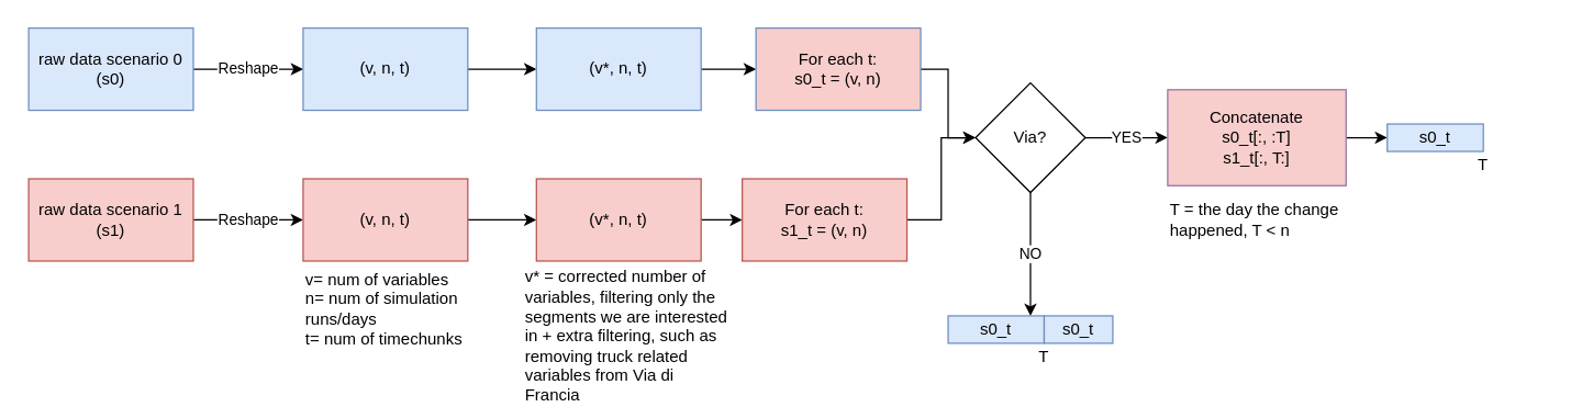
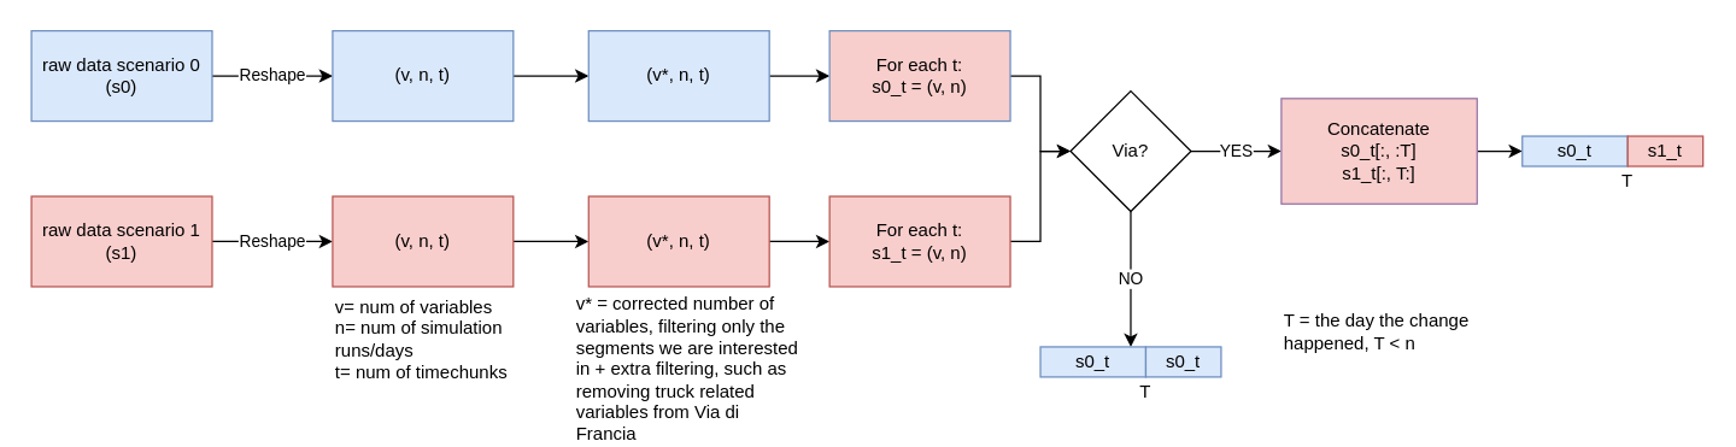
+ <mxCell id="28" value="s1_t" style="rounded=0;whiteSpace=wrap;html=1;fillColor=#f8cecc;strokeColor=#b85450;" vertex="1" parent="26"><mxGeometry x="70" width="50" height="20" as="geometry" /></mxCell>
- <mxCell id="17" value="For each t:&lt;div&gt;s1_t = (v, n)&lt;/div&gt;" style="rounded=0;whiteSpace=wrap;html=1;fillColor=#f8cecc;strokeColor=#b85450;" vertex="1" parent="1"><mxGeometry x="540" y="130" width="120" height="60" as="geometry" /></mxCell>
+ <mxCell id="17" value="For each t:&lt;div&gt;s1_t = (v, n)&lt;/div&gt;" style="rounded=0;whiteSpace=wrap;html=1;fillColor=#f8cecc;strokeColor=#b85450;" vertex="1" parent="1"><mxGeometry x="550" y="130" width="120" height="60" as="geometry" /></mxCell>
- <mxCell id="25" value="T =&amp;nbsp;&lt;span style=&quot;text-align: center;&quot;&gt;the day the change happened, T &amp;lt; n&lt;/span&gt;" style="text;html=1;align=left;verticalAlign=middle;whiteSpace=wrap;rounded=0;" vertex="1" parent="1"><mxGeometry x="850" y="145" width="130" height="30" as="geometry" /></mxCell>
+ <mxCell id="25" value="T =&amp;nbsp;&lt;span style=&quot;text-align: center;&quot;&gt;the day the change happened, T &amp;lt; n&lt;/span&gt;" style="text;html=1;align=left;verticalAlign=middle;whiteSpace=wrap;rounded=0;" vertex="1" parent="1"><mxGeometry x="850" y="205" width="130" height="30" as="geometry" /></mxCell>
